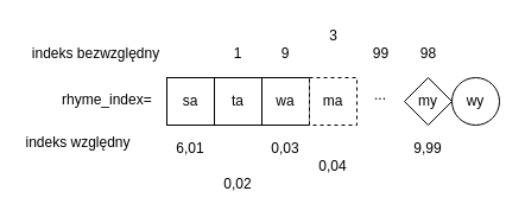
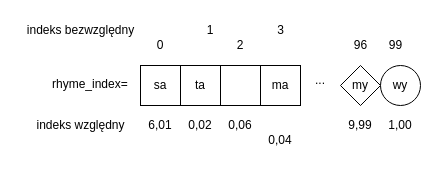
- <mxCell id="24" value="indeks bezwzględny" style="text;html=1;resizable=0;points=[];autosize=1;align=center;verticalAlign=top;spacingTop=-4;" parent="1" vertex="1"><mxGeometry y="35" width="120" height="20" as="geometry" x="20" /></mxCell>
+ <mxCell id="24" value="indeks bezwzględny" style="text;html=1;resizable=0;points=[];autosize=1;align=center;verticalAlign=top;spacingTop=-4;" parent="1" vertex="1"><mxGeometry x="20" y="20" width="120" height="20" as="geometry" /></mxCell>
+ <mxCell id="9" value="0" style="text;html=1;strokeColor=none;fillColor=none;align=center;verticalAlign=middle;whiteSpace=wrap;rounded=0;" parent="1" vertex="1"><mxGeometry x="150" y="35" width="20" height="20" as="geometry" /></mxCell>
- <mxCell id="10" value="1" style="text;html=1;strokeColor=none;fillColor=none;align=center;verticalAlign=middle;whiteSpace=wrap;rounded=0;" parent="1" vertex="1"><mxGeometry x="190" y="35" width="20" height="20" as="geometry" /></mxCell>
+ <mxCell id="10" value="1" style="text;html=1;strokeColor=none;fillColor=none;align=center;verticalAlign=middle;whiteSpace=wrap;rounded=0;" parent="1" vertex="1"><mxGeometry x="200" y="20" width="20" height="20" as="geometry" /></mxCell>
- <mxCell id="11" value="9" style="text;html=1;strokeColor=none;fillColor=none;align=center;verticalAlign=middle;whiteSpace=wrap;rounded=0;" parent="1" vertex="1"><mxGeometry x="230" y="35" width="20" height="20" as="geometry" /></mxCell>
+ <mxCell id="11" value="2" style="text;html=1;strokeColor=none;fillColor=none;align=center;verticalAlign=middle;whiteSpace=wrap;rounded=0;" parent="1" vertex="1"><mxGeometry x="230" y="35" width="20" height="20" as="geometry" /></mxCell>
- <mxCell id="14" value="99" style="text;html=1;resizable=0;points=[];autosize=1;align=center;verticalAlign=top;spacingTop=-4;" parent="1" vertex="1"><mxGeometry x="305" y="35" width="30" height="20" as="geometry" /></mxCell>
+ <mxCell id="14" value="99" style="text;html=1;resizable=0;points=[];autosize=1;align=center;verticalAlign=top;spacingTop=-4;" parent="1" vertex="1"><mxGeometry x="380" y="35" width="30" height="20" as="geometry" /></mxCell>
- <mxCell id="13" value="98" style="text;html=1;resizable=0;points=[];autosize=1;align=center;verticalAlign=top;spacingTop=-4;" parent="1" vertex="1"><mxGeometry x="345" y="35" width="30" height="20" as="geometry" /></mxCell>
+ <mxCell id="13" value="96" style="text;html=1;resizable=0;points=[];autosize=1;align=center;verticalAlign=top;spacingTop=-4;" parent="1" vertex="1"><mxGeometry x="345" y="35" width="30" height="20" as="geometry" /></mxCell>
- <mxCell id="17" value="wa" style="text;html=1;strokeColor=none;fillColor=none;align=center;verticalAlign=middle;whiteSpace=wrap;rounded=0;" parent="1" vertex="1"><mxGeometry x="230" y="75" width="20" height="20" as="geometry" /></mxCell>
- <mxCell id="5" value="ma" style="whiteSpace=wrap;html=1;aspect=fixed;dashed=1;" parent="1" vertex="1"><mxGeometry x="260" y="65" width="40" height="40" as="geometry" /></mxCell>
+ <mxCell id="5" value="ma" style="whiteSpace=wrap;html=1;aspect=fixed;" parent="1" vertex="1"><mxGeometry x="260" y="65" width="40" height="40" as="geometry" /></mxCell>
- <mxCell id="25" value="indeks względny" style="text;html=1;resizable=0;points=[];autosize=1;align=center;verticalAlign=top;spacingTop=-4;" parent="1" vertex="1"><mxGeometry x="15" y="110" width="100" height="20" as="geometry" /></mxCell>
+ <mxCell id="25" value="indeks względny" style="text;html=1;resizable=0;points=[];autosize=1;align=center;verticalAlign=top;spacingTop=-4;" parent="1" vertex="1"><mxGeometry x="30" y="115" width="100" height="20" as="geometry" /></mxCell>
- <mxCell id="20" value="0,03" style="text;html=1;strokeColor=none;fillColor=none;align=center;verticalAlign=middle;whiteSpace=wrap;rounded=0;" parent="1" vertex="1"><mxGeometry x="230" y="115" width="20" height="20" as="geometry" /></mxCell>
+ <mxCell id="20" value="0,06" style="text;html=1;strokeColor=none;fillColor=none;align=center;verticalAlign=middle;whiteSpace=wrap;rounded=0;" parent="1" vertex="1"><mxGeometry x="230" y="115" width="20" height="20" as="geometry" /></mxCell>
+ <mxCell id="22" value="1,00" style="text;html=1;strokeColor=none;fillColor=none;align=center;verticalAlign=middle;whiteSpace=wrap;rounded=0;" parent="1" vertex="1"><mxGeometry x="390" y="115" width="20" height="20" as="geometry" /></mxCell>
- <mxCell id="19" value="0,02" style="text;html=1;strokeColor=none;fillColor=none;align=center;verticalAlign=middle;whiteSpace=wrap;rounded=0;" parent="1" vertex="1"><mxGeometry x="190" y="145" width="20" height="20" as="geometry" /></mxCell>
+ <mxCell id="19" value="0,02" style="text;html=1;strokeColor=none;fillColor=none;align=center;verticalAlign=middle;whiteSpace=wrap;rounded=0;" parent="1" vertex="1"><mxGeometry x="190" y="115" width="20" height="20" as="geometry" /></mxCell>
